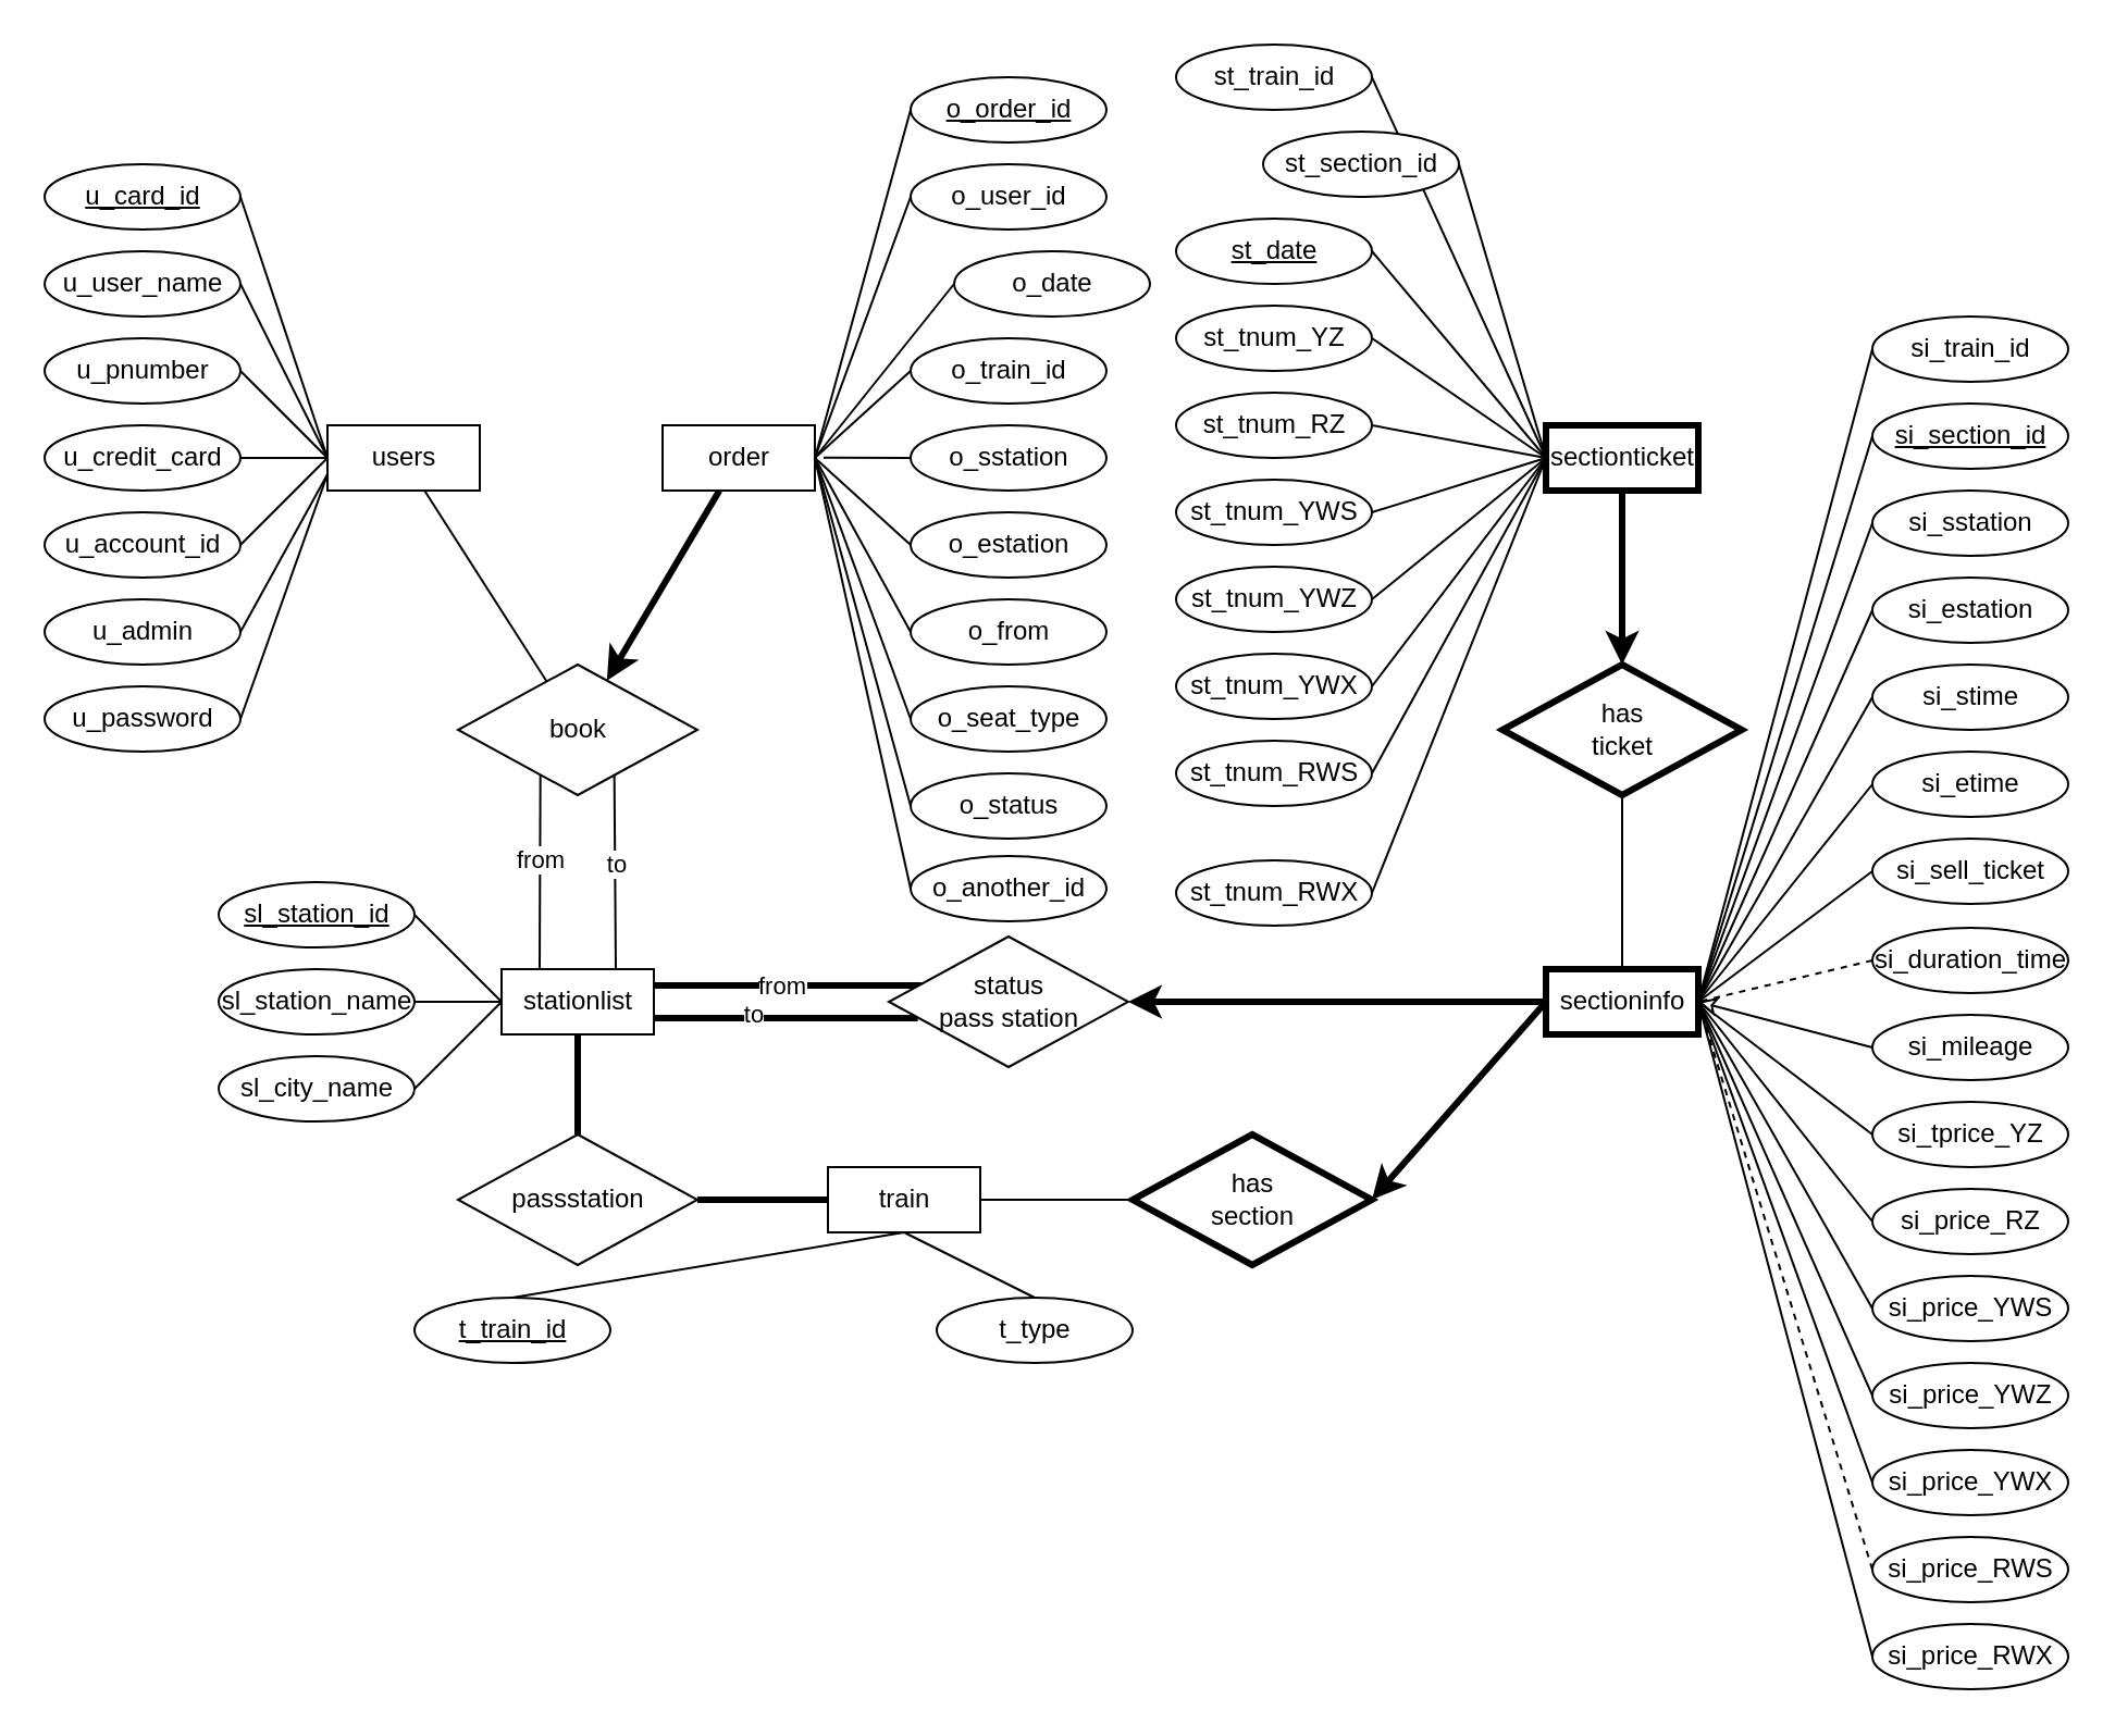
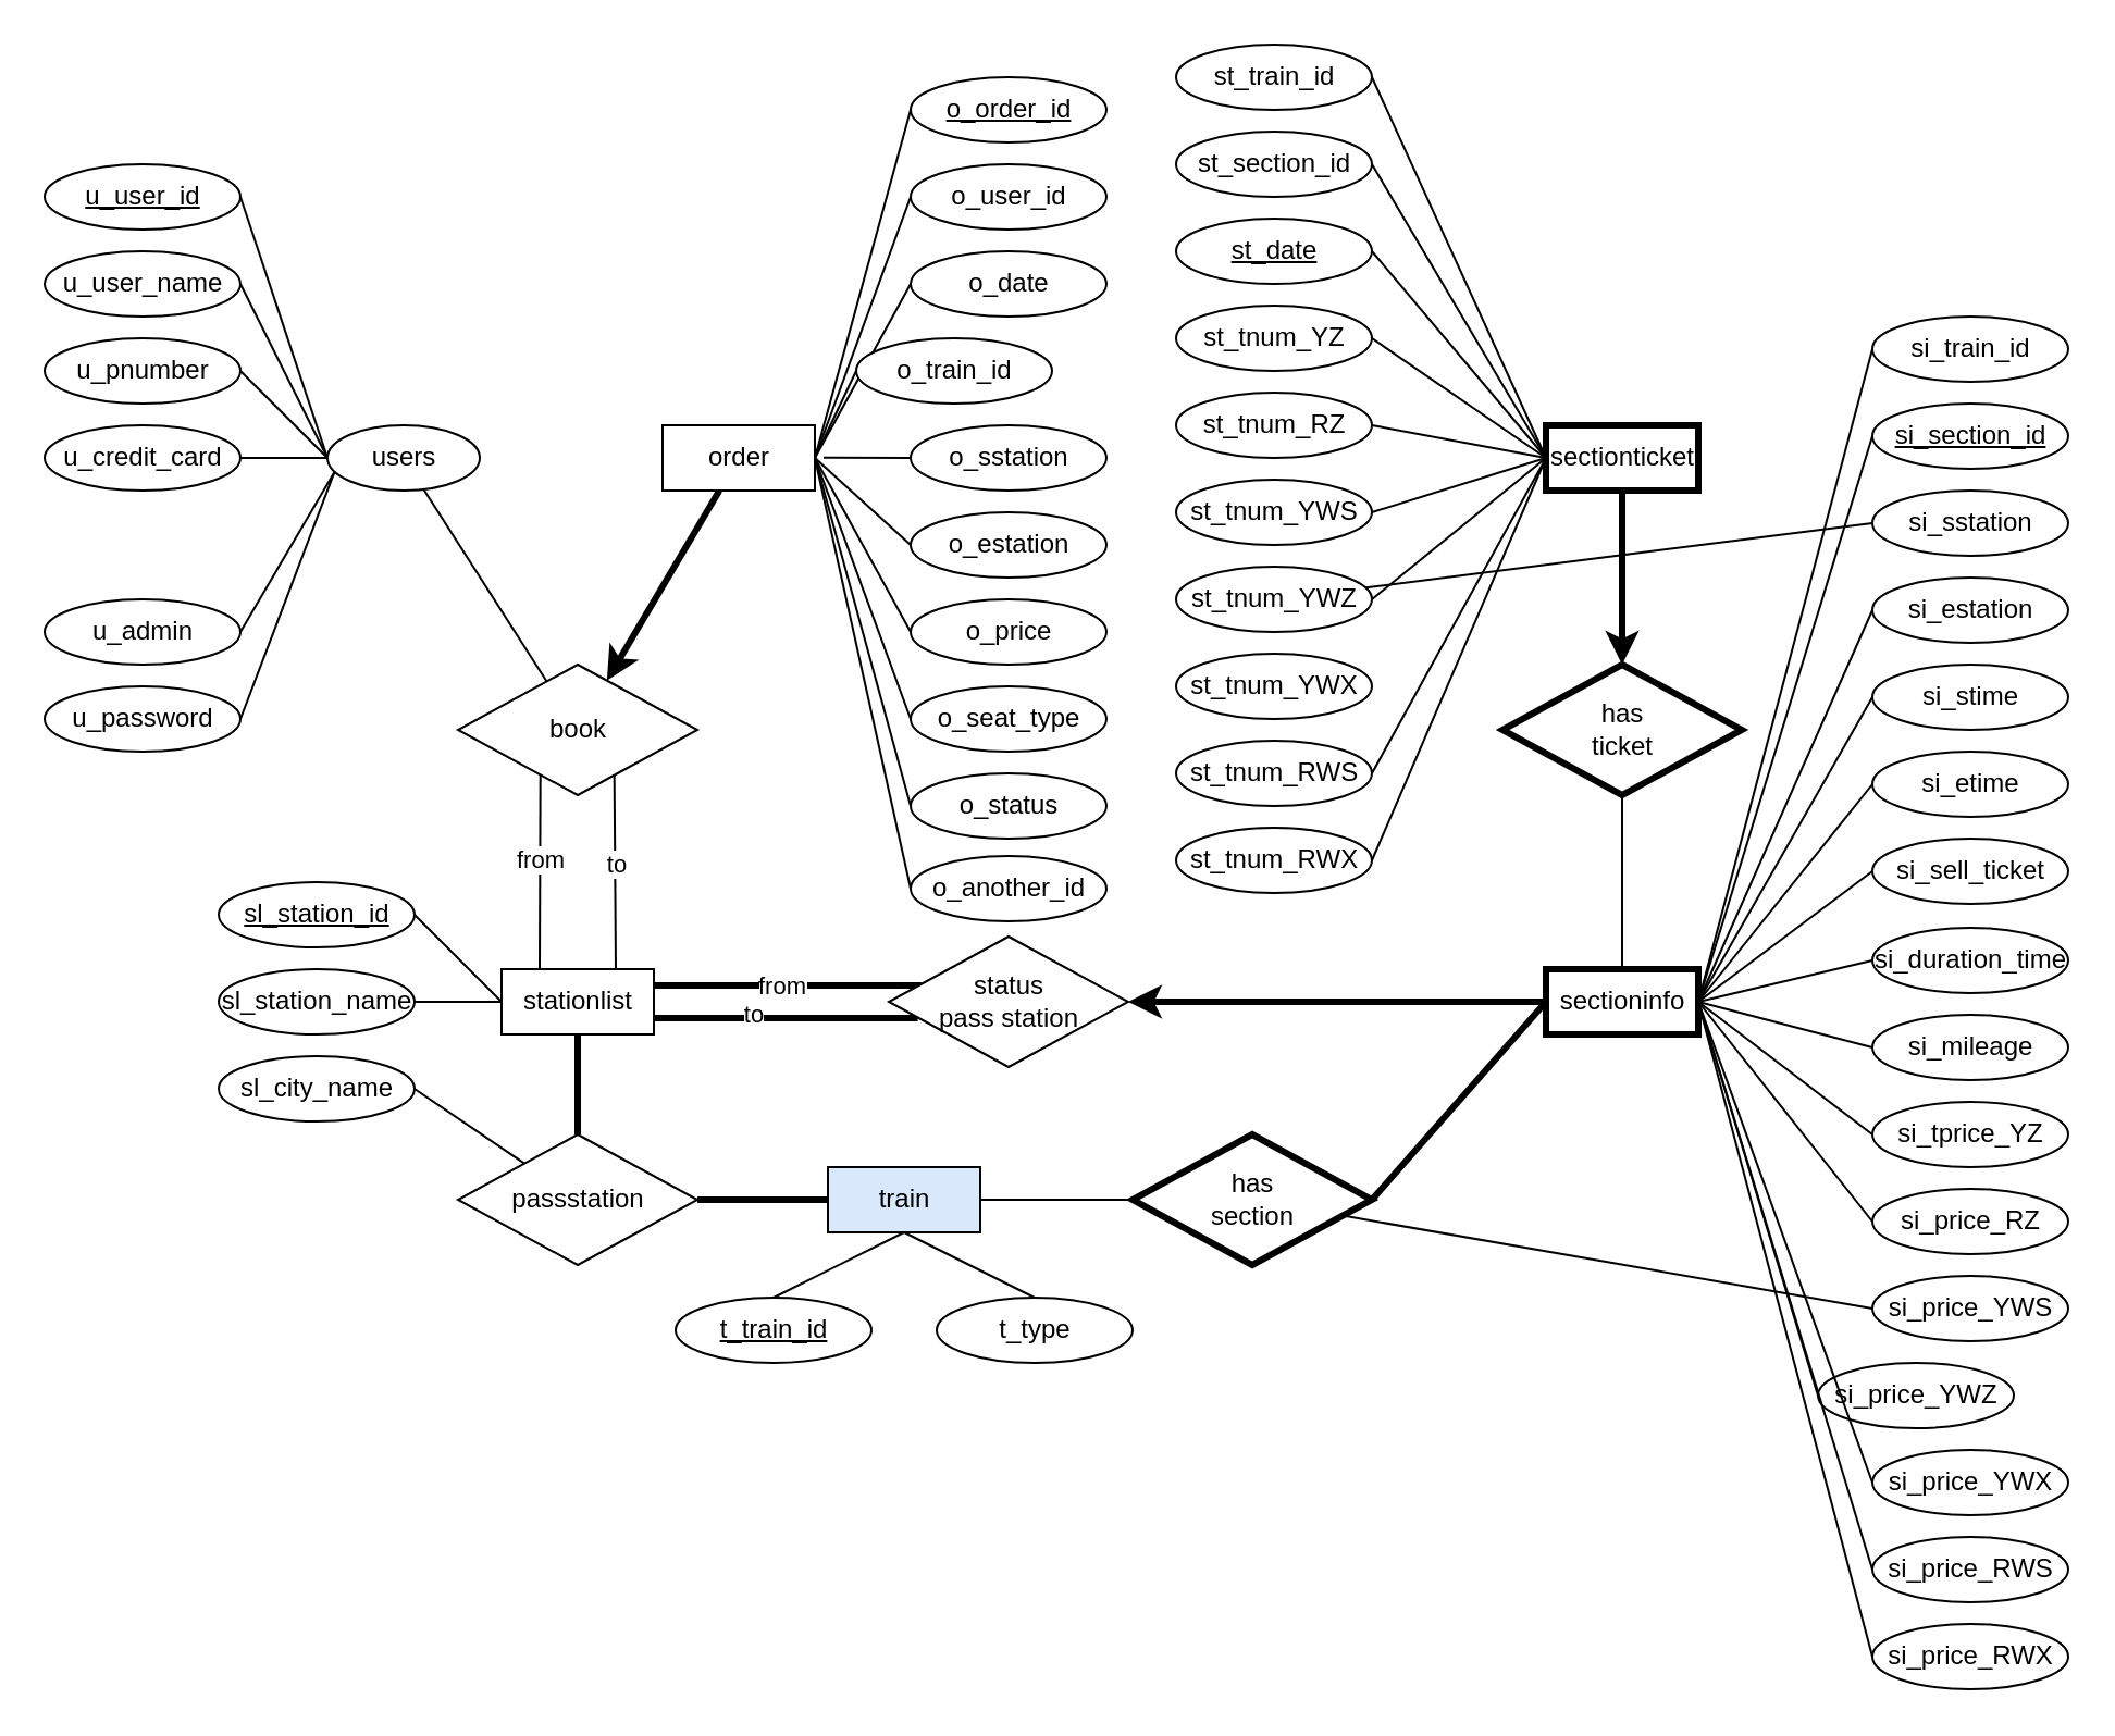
- <mxCell id="59" value="st_section_id" style="shape=ellipse;html=1;dashed=0;whitespace=wrap;perimeter=ellipsePerimeter;" parent="1" vertex="1"><mxGeometry x="580" y="60" width="90" height="30" as="geometry" /></mxCell>
+ <mxCell id="59" value="st_section_id" style="shape=ellipse;html=1;dashed=0;whitespace=wrap;perimeter=ellipsePerimeter;" parent="1" vertex="1"><mxGeometry x="540" y="60" width="90" height="30" as="geometry" /></mxCell>
- <mxCell id="5" value="&lt;u&gt;u_card_id&lt;/u&gt;" style="shape=ellipse;html=1;dashed=0;whitespace=wrap;perimeter=ellipsePerimeter;" parent="1" vertex="1"><mxGeometry x="20" y="75" width="90" height="30" as="geometry" /></mxCell>
+ <mxCell id="5" value="&lt;u&gt;u_user_id&lt;/u&gt;" style="shape=ellipse;html=1;dashed=0;whitespace=wrap;perimeter=ellipsePerimeter;" parent="1" vertex="1"><mxGeometry x="20" y="75" width="90" height="30" as="geometry" /></mxCell>
- <mxCell id="23" value="o_date" style="shape=ellipse;html=1;dashed=0;whitespace=wrap;perimeter=ellipsePerimeter;" parent="1" vertex="1"><mxGeometry x="438" y="115" width="90" height="30" as="geometry" /></mxCell>
+ <mxCell id="23" value="o_date" style="shape=ellipse;html=1;dashed=0;whitespace=wrap;perimeter=ellipsePerimeter;" parent="1" vertex="1"><mxGeometry x="418" y="115" width="90" height="30" as="geometry" /></mxCell>
- <mxCell id="25" value="o_train_id" style="shape=ellipse;html=1;dashed=0;whitespace=wrap;perimeter=ellipsePerimeter;" parent="1" vertex="1"><mxGeometry x="418" y="155" width="90" height="30" as="geometry" /></mxCell>
+ <mxCell id="25" value="o_train_id" style="shape=ellipse;html=1;dashed=0;whitespace=wrap;perimeter=ellipsePerimeter;" parent="1" vertex="1"><mxGeometry x="393" y="155" width="90" height="30" as="geometry" /></mxCell>
- <mxCell id="4" value="users" style="html=1;dashed=0;whitespace=wrap;" parent="1" vertex="1"><mxGeometry x="150" y="195" width="70" height="30" as="geometry" /></mxCell>
+ <mxCell id="4" value="users" style="ellipse;html=1;dashed=0;whitespace=wrap;" parent="1" vertex="1"><mxGeometry x="150" y="195" width="70" height="30" as="geometry" /></mxCell>
- <mxCell id="12" style="edgeStyle=none;rounded=0;orthogonalLoop=1;jettySize=auto;html=1;endArrow=none;endFill=0;exitX=1;exitY=0.5;exitDx=0;exitDy=0;entryX=0;entryY=0.5;entryDx=0;entryDy=0;" parent="1" source="13" target="4" edge="1"><mxGeometry relative="1" as="geometry" /></mxCell>
- <mxCell id="13" value="u_account_id" style="shape=ellipse;html=1;dashed=0;whitespace=wrap;perimeter=ellipsePerimeter;" parent="1" vertex="1"><mxGeometry x="20" y="235" width="90" height="30" as="geometry" /></mxCell>
- <mxCell id="70" style="edgeStyle=none;rounded=0;orthogonalLoop=1;jettySize=auto;html=1;exitX=1;exitY=0.5;exitDx=0;exitDy=0;entryX=0;entryY=0.5;entryDx=0;entryDy=0;endArrow=none;endFill=0;" parent="1" source="71" target="119" edge="1"><mxGeometry relative="1" as="geometry" /></mxCell>
- <mxCell id="31" value="o_from" style="shape=ellipse;html=1;dashed=0;whitespace=wrap;perimeter=ellipsePerimeter;" parent="1" vertex="1"><mxGeometry x="418" y="275" width="90" height="30" as="geometry" /></mxCell>
+ <mxCell id="31" value="o_price" style="shape=ellipse;html=1;dashed=0;whitespace=wrap;perimeter=ellipsePerimeter;" parent="1" vertex="1"><mxGeometry x="418" y="275" width="90" height="30" as="geometry" /></mxCell>
- <mxCell id="96" style="edgeStyle=none;rounded=0;orthogonalLoop=1;jettySize=auto;html=1;exitX=0;exitY=0.5;exitDx=0;exitDy=0;endArrow=none;endFill=0;strokeWidth=1;entryX=1;entryY=0.5;entryDx=0;entryDy=0;" parent="1" source="97" target="55" edge="1"><mxGeometry relative="1" as="geometry"><mxPoint x="820" y="531" as="targetPoint" /></mxGeometry></mxCell>
+ <mxCell id="96" style="edgeStyle=none;rounded=0;orthogonalLoop=1;jettySize=auto;html=1;exitX=0;exitY=0.5;exitDx=0;exitDy=0;endArrow=none;endFill=0;strokeWidth=1;" parent="1" source="97" target="69" edge="1"><mxGeometry relative="1" as="geometry"><mxPoint x="820" y="531" as="targetPoint" /></mxGeometry></mxCell>
- <mxCell id="123" value="st_tnum_RWX" style="shape=ellipse;html=1;dashed=0;whitespace=wrap;perimeter=ellipsePerimeter;" parent="1" vertex="1"><mxGeometry x="540" y="395" width="90" height="30" as="geometry" /></mxCell>
+ <mxCell id="123" value="st_tnum_RWX" style="shape=ellipse;html=1;dashed=0;whitespace=wrap;perimeter=ellipsePerimeter;" parent="1" vertex="1"><mxGeometry x="540" y="380" width="90" height="30" as="geometry" /></mxCell>
- <mxCell id="76" style="edgeStyle=none;rounded=0;orthogonalLoop=1;jettySize=auto;html=1;exitX=0;exitY=0.5;exitDx=0;exitDy=0;entryX=1;entryY=0.5;entryDx=0;entryDy=0;endArrow=none;endFill=0;strokeWidth=1;dashed=1;" parent="1" source="77" target="55" edge="1"><mxGeometry relative="1" as="geometry" /></mxCell>
+ <mxCell id="76" style="edgeStyle=none;rounded=0;orthogonalLoop=1;jettySize=auto;html=1;exitX=0;exitY=0.5;exitDx=0;exitDy=0;entryX=1;entryY=0.5;entryDx=0;entryDy=0;endArrow=none;endFill=0;strokeWidth=1;" parent="1" source="77" target="55" edge="1"><mxGeometry relative="1" as="geometry" /></mxCell>
- <mxCell id="78" style="edgeStyle=none;rounded=0;orthogonalLoop=1;jettySize=auto;html=1;exitX=0;exitY=0.5;exitDx=0;exitDy=0;entryX=1;entryY=0.5;entryDx=0;entryDy=0;endArrow=classic;endFill=0;strokeWidth=1;" parent="1" source="79" target="55" edge="1"><mxGeometry relative="1" as="geometry" /></mxCell>
+ <mxCell id="78" style="edgeStyle=none;rounded=0;orthogonalLoop=1;jettySize=auto;html=1;exitX=0;exitY=0.5;exitDx=0;exitDy=0;entryX=1;entryY=0.5;entryDx=0;entryDy=0;endArrow=none;endFill=0;strokeWidth=1;" parent="1" source="79" target="55" edge="1"><mxGeometry relative="1" as="geometry" /></mxCell>
- <mxCell id="51" style="edgeStyle=none;rounded=0;orthogonalLoop=1;jettySize=auto;html=1;exitX=1;exitY=0.5;exitDx=0;exitDy=0;entryX=0;entryY=0.5;entryDx=0;entryDy=0;endArrow=none;endFill=0;" parent="1" source="52" target="46" edge="1"><mxGeometry relative="1" as="geometry" /></mxCell>
+ <mxCell id="51" style="edgeStyle=none;rounded=0;orthogonalLoop=1;jettySize=auto;html=1;exitX=1;exitY=0.5;exitDx=0;exitDy=0;endArrow=none;endFill=0;" parent="1" source="52" target="106" edge="1"><mxGeometry relative="1" as="geometry" /></mxCell>
- <mxCell id="84" style="edgeStyle=none;rounded=0;orthogonalLoop=1;jettySize=auto;html=1;exitX=0;exitY=0.5;exitDx=0;exitDy=0;entryX=1;entryY=0.5;entryDx=0;entryDy=0;endArrow=none;endFill=0;strokeWidth=1;" parent="1" source="85" target="55" edge="1"><mxGeometry relative="1" as="geometry" /></mxCell>
+ <mxCell id="84" style="edgeStyle=none;rounded=0;orthogonalLoop=1;jettySize=auto;html=1;exitX=0;exitY=0.5;exitDx=0;exitDy=0;endArrow=none;endFill=0;strokeWidth=1;" parent="1" source="85" target="115" edge="1"><mxGeometry relative="1" as="geometry" /></mxCell>
- <mxCell id="54" style="edgeStyle=none;rounded=0;orthogonalLoop=1;jettySize=auto;html=1;exitX=0;exitY=0.5;exitDx=0;exitDy=0;entryX=1;entryY=0.5;entryDx=0;entryDy=0;endArrow=classic;endFill=1;strokeWidth=3;startArrow=none;startFill=0;" parent="1" source="55" target="115" edge="1"><mxGeometry relative="1" as="geometry" /></mxCell>
+ <mxCell id="54" style="edgeStyle=none;rounded=0;orthogonalLoop=1;jettySize=auto;html=1;exitX=0;exitY=0.5;exitDx=0;exitDy=0;entryX=1;entryY=0.5;entryDx=0;entryDy=0;endArrow=none;endFill=1;strokeWidth=3;startArrow=none;startFill=0;" parent="1" source="55" target="115" edge="1"><mxGeometry relative="1" as="geometry" /></mxCell>
- <mxCell id="114" value="train" style="html=1;dashed=0;whitespace=wrap;" parent="1" vertex="1"><mxGeometry x="380" y="536" width="70" height="30" as="geometry" /></mxCell>
+ <mxCell id="114" value="train" style="html=1;dashed=0;whitespace=wrap;fillColor=#dae8fc;" parent="1" vertex="1"><mxGeometry x="380" y="536" width="70" height="30" as="geometry" /></mxCell>
- <mxCell id="110" value="&lt;u&gt;t_train_id&lt;/u&gt;" style="shape=ellipse;html=1;dashed=0;whitespace=wrap;perimeter=ellipsePerimeter;" parent="1" vertex="1"><mxGeometry x="190" y="596" width="90" height="30" as="geometry" /></mxCell>
+ <mxCell id="110" value="&lt;u&gt;t_train_id&lt;/u&gt;" style="shape=ellipse;html=1;dashed=0;whitespace=wrap;perimeter=ellipsePerimeter;" parent="1" vertex="1"><mxGeometry x="310" y="596" width="90" height="30" as="geometry" /></mxCell>
- <mxCell id="87" value="si_price_YWZ" style="shape=ellipse;html=1;dashed=0;whitespace=wrap;perimeter=ellipsePerimeter;" parent="1" vertex="1"><mxGeometry x="860" y="626" width="90" height="30" as="geometry" /></mxCell>
+ <mxCell id="87" value="si_price_YWZ" style="shape=ellipse;html=1;dashed=0;whitespace=wrap;perimeter=ellipsePerimeter;" parent="1" vertex="1"><mxGeometry x="835" y="626" width="90" height="30" as="geometry" /></mxCell>
- <mxCell id="90" style="edgeStyle=none;rounded=0;orthogonalLoop=1;jettySize=auto;html=1;exitX=0;exitY=0.5;exitDx=0;exitDy=0;endArrow=none;endFill=0;strokeWidth=1;entryX=1;entryY=0.5;entryDx=0;entryDy=0;dashed=1;" parent="1" source="91" target="55" edge="1"><mxGeometry relative="1" as="geometry"><mxPoint x="820" y="551" as="targetPoint" /></mxGeometry></mxCell>
+ <mxCell id="90" style="edgeStyle=none;rounded=0;orthogonalLoop=1;jettySize=auto;html=1;exitX=0;exitY=0.5;exitDx=0;exitDy=0;endArrow=none;endFill=0;strokeWidth=1;entryX=1;entryY=0.5;entryDx=0;entryDy=0;" parent="1" source="91" target="55" edge="1"><mxGeometry relative="1" as="geometry"><mxPoint x="820" y="551" as="targetPoint" /></mxGeometry></mxCell>
